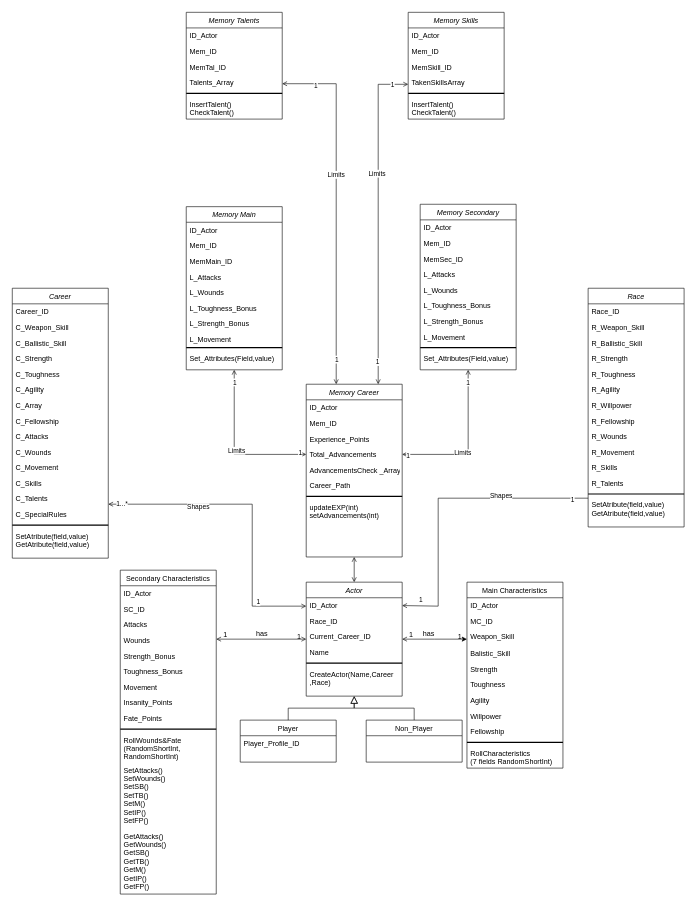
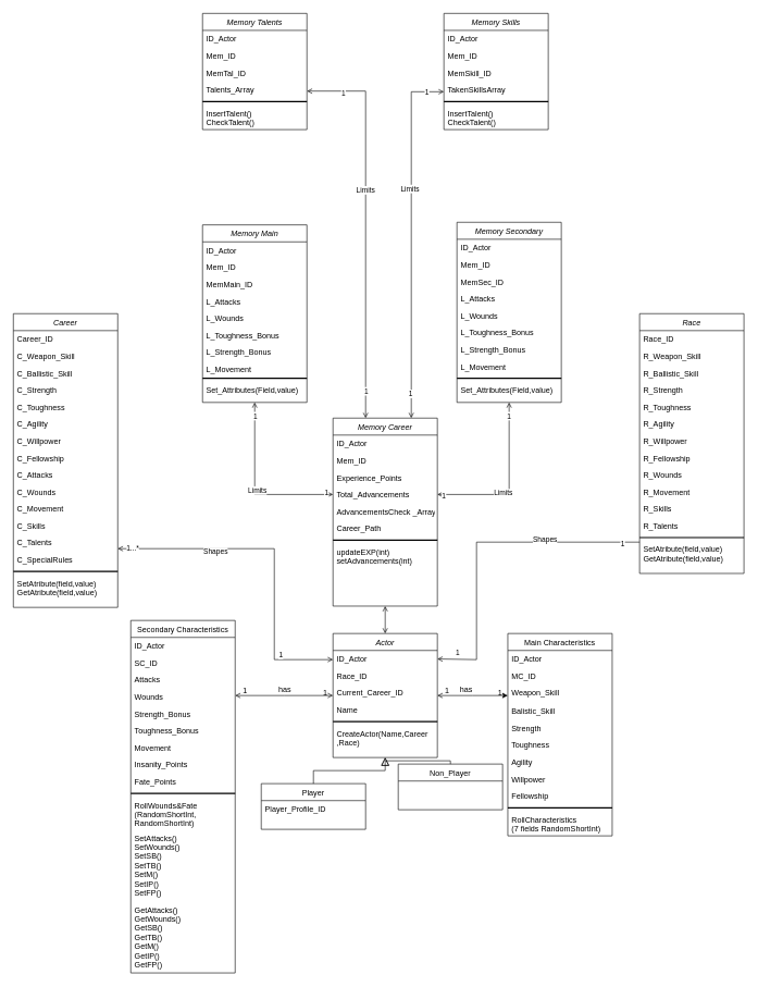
- <mxCell id="99" value="C_Array" style="text;align=left;verticalAlign=top;spacingLeft=4;spacingRight=4;overflow=hidden;rotatable=0;points=[[0,0.5],[1,0.5]];portConstraint=eastwest;rounded=0;shadow=0;html=0;" vertex="1" parent="92"><mxGeometry y="182" width="160" height="26" as="geometry" /></mxCell>
+ <mxCell id="99" value="C_Willpower" style="text;align=left;verticalAlign=top;spacingLeft=4;spacingRight=4;overflow=hidden;rotatable=0;points=[[0,0.5],[1,0.5]];portConstraint=eastwest;rounded=0;shadow=0;html=0;" vertex="1" parent="92"><mxGeometry y="182" width="160" height="26" as="geometry" /></mxCell>
- <mxCell id="13" value="Non_Player" style="swimlane;fontStyle=0;align=center;verticalAlign=top;childLayout=stackLayout;horizontal=1;startSize=26;horizontalStack=0;resizeParent=1;resizeLast=0;collapsible=1;marginBottom=0;rounded=0;shadow=0;strokeWidth=1;" parent="1" vertex="1"><mxGeometry x="610" y="1200" width="160" height="70" as="geometry"><mxRectangle x="340" y="380" width="170" height="26" as="alternateBounds" /></mxGeometry></mxCell>
+ <mxCell id="13" value="Non_Player" style="swimlane;fontStyle=0;align=center;verticalAlign=top;childLayout=stackLayout;horizontal=1;startSize=26;horizontalStack=0;resizeParent=1;resizeLast=0;collapsible=1;marginBottom=0;rounded=0;shadow=0;strokeWidth=1;" parent="1" vertex="1"><mxGeometry x="610" y="1170" width="160" height="70" as="geometry"><mxRectangle x="340" y="380" width="170" height="26" as="alternateBounds" /></mxGeometry></mxCell>
